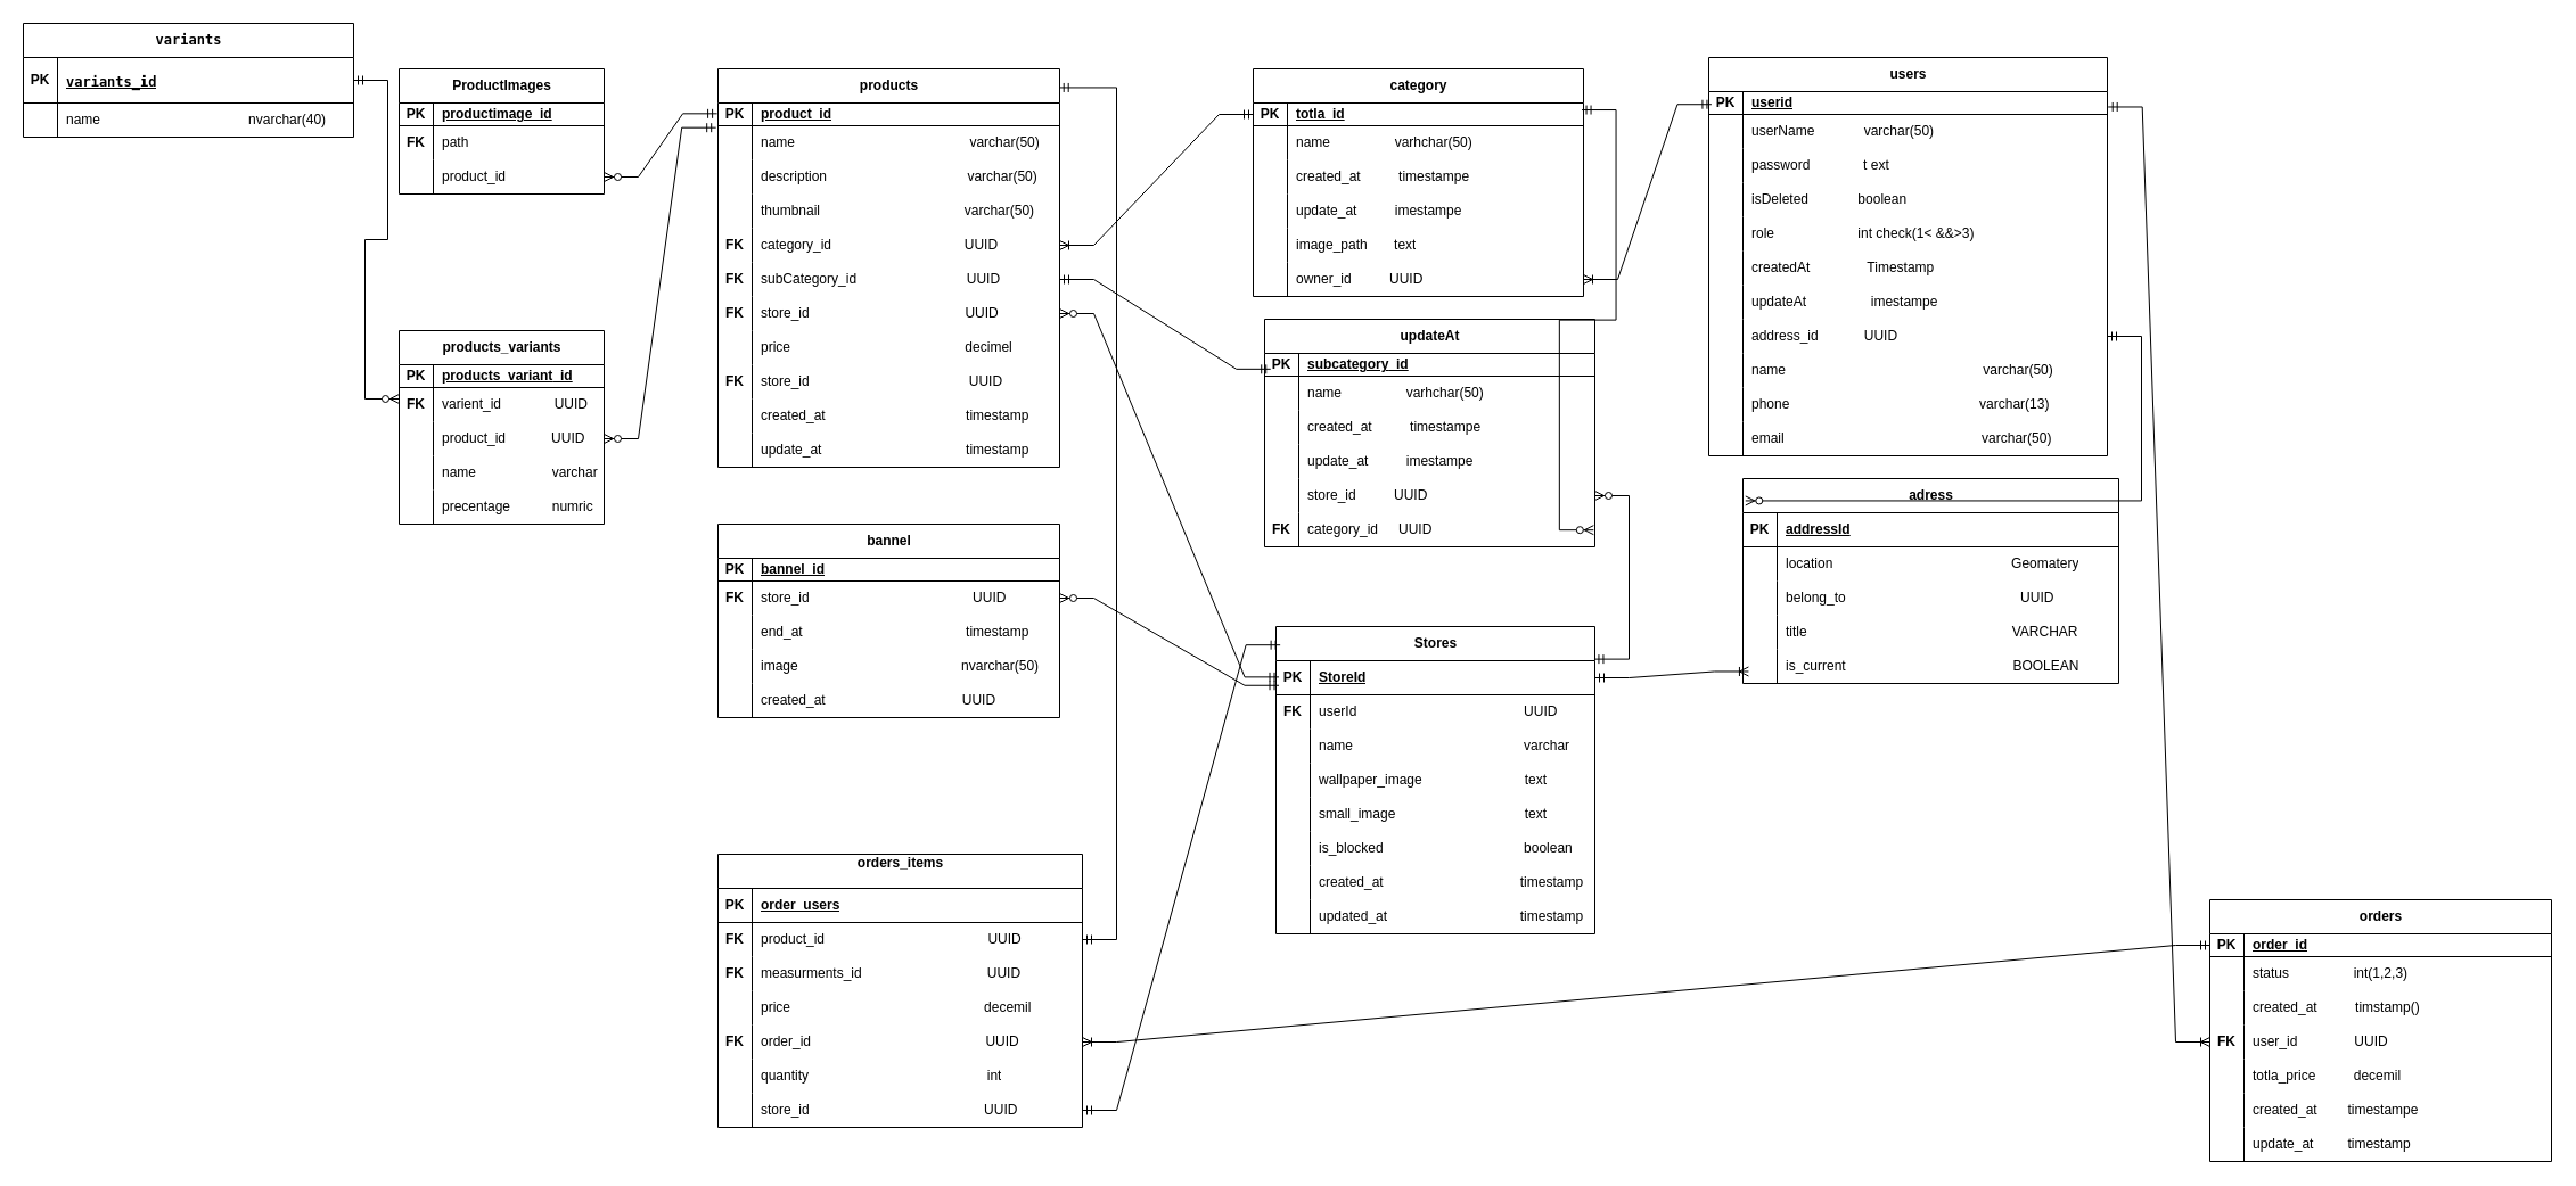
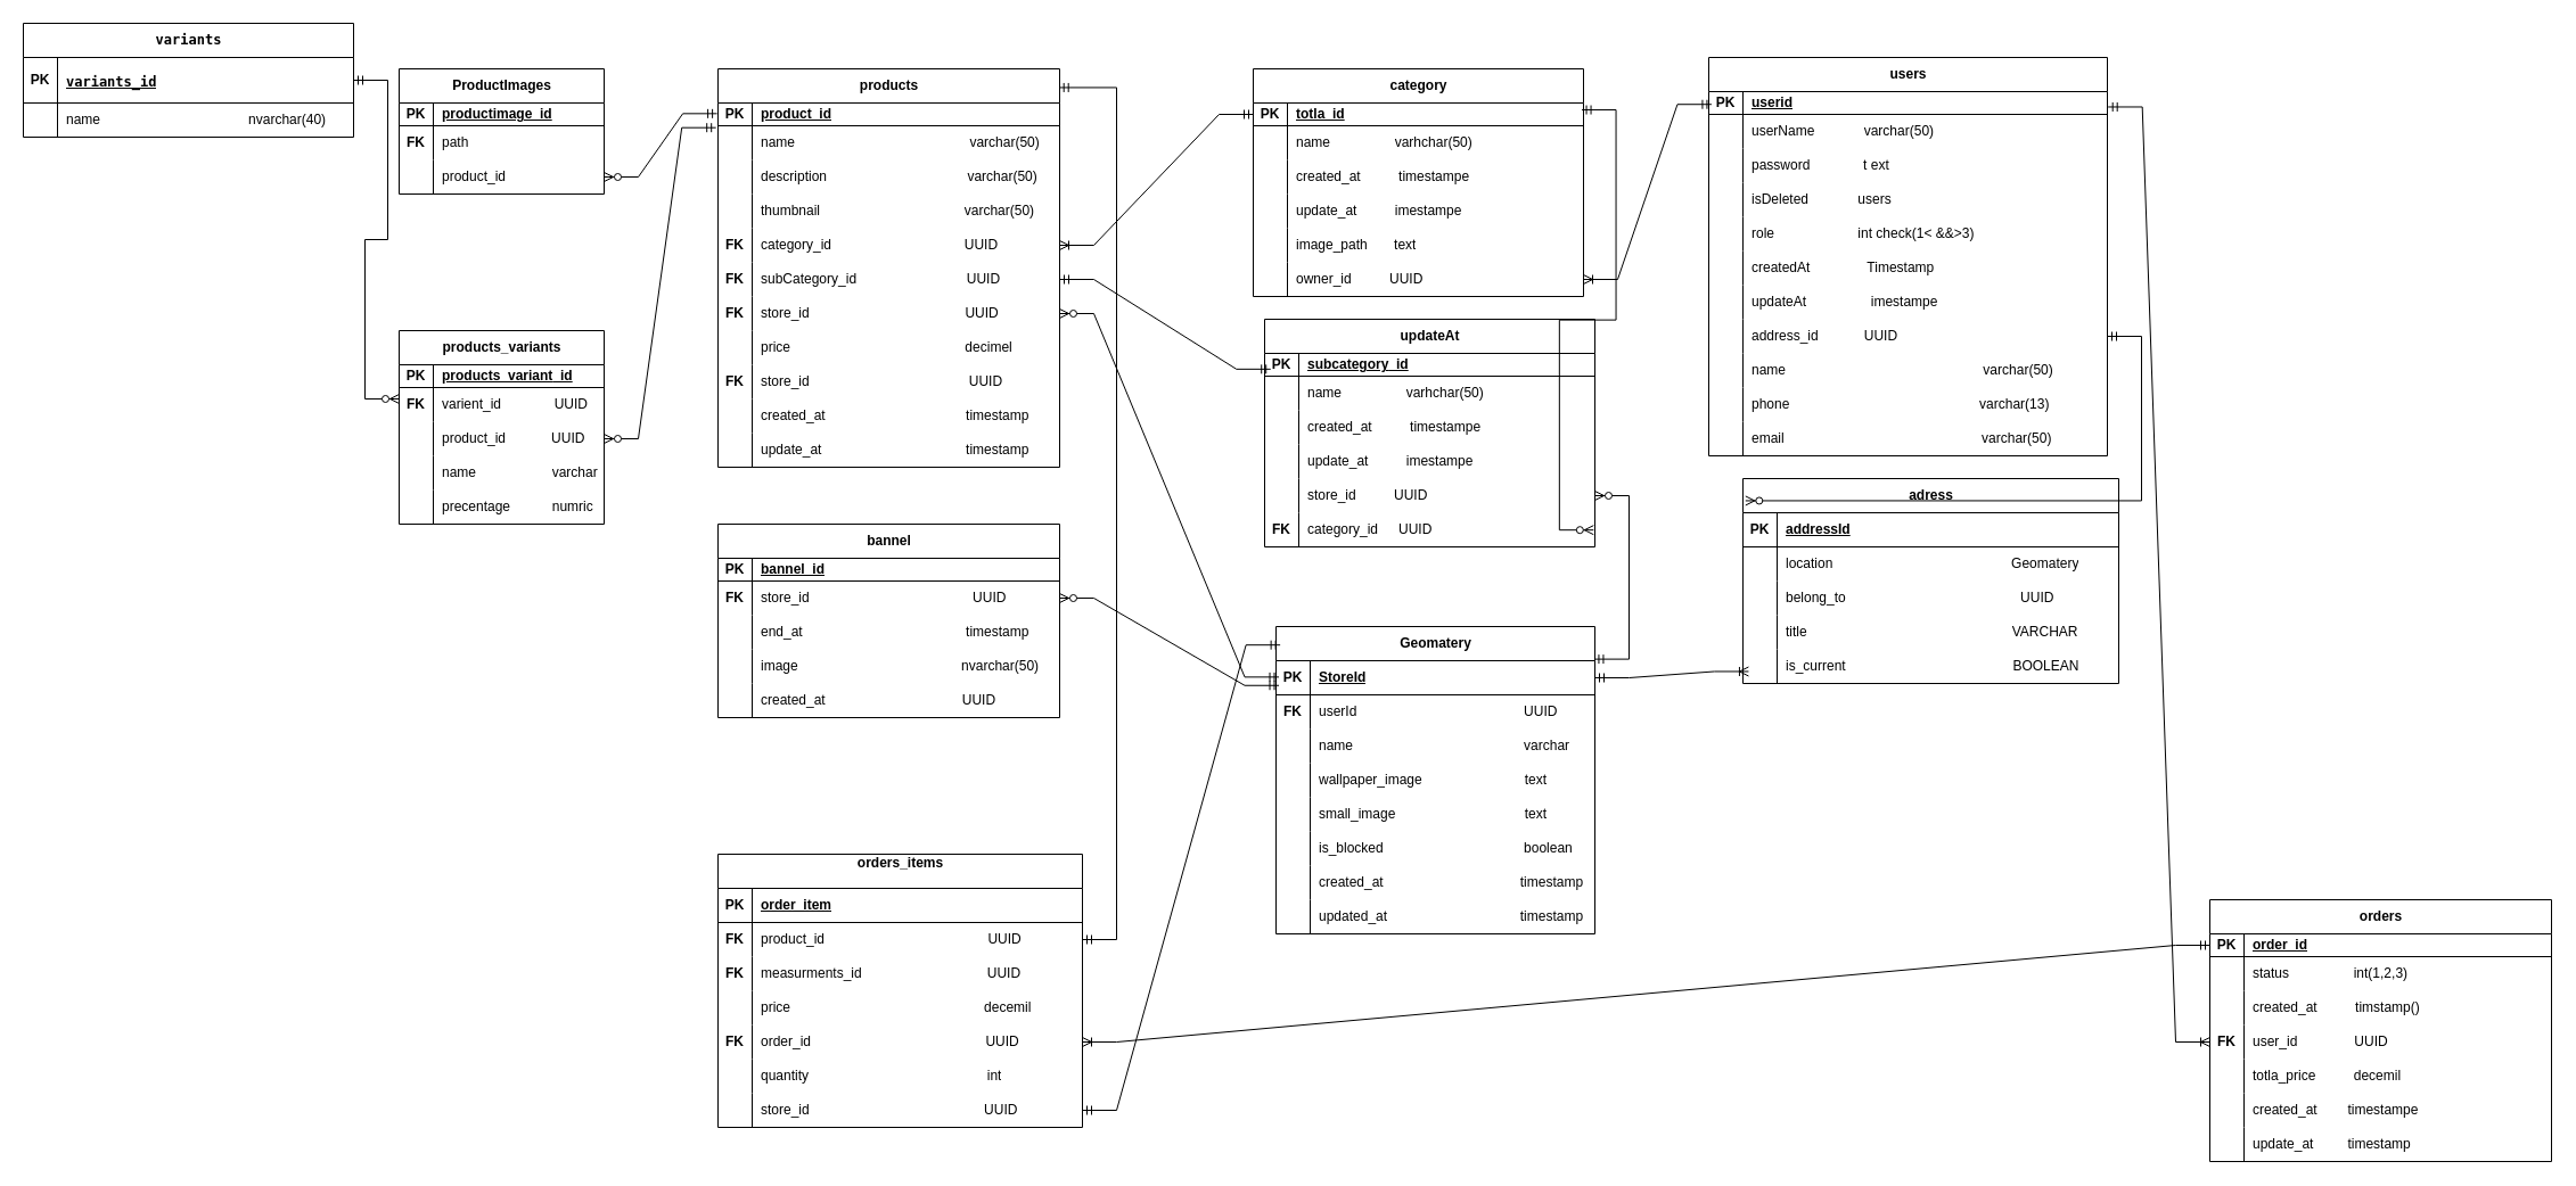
- <mxCell id="14" value="isDeleted&amp;nbsp; &amp;nbsp; &amp;nbsp; &amp;nbsp; &amp;nbsp; &amp;nbsp; &amp;nbsp;boolean" style="shape=partialRectangle;connectable=0;fillColor=none;top=0;left=0;bottom=0;right=0;align=left;spacingLeft=6;overflow=hidden;whiteSpace=wrap;html=1;" parent="12" vertex="1"><mxGeometry x="30" width="320" height="30" as="geometry"><mxRectangle width="320" height="30" as="alternateBounds" /></mxGeometry></mxCell>
+ <mxCell id="14" value="isDeleted&amp;nbsp; &amp;nbsp; &amp;nbsp; &amp;nbsp; &amp;nbsp; &amp;nbsp; &amp;nbsp;users" style="shape=partialRectangle;connectable=0;fillColor=none;top=0;left=0;bottom=0;right=0;align=left;spacingLeft=6;overflow=hidden;whiteSpace=wrap;html=1;" parent="12" vertex="1"><mxGeometry x="30" width="320" height="30" as="geometry"><mxRectangle width="320" height="30" as="alternateBounds" /></mxGeometry></mxCell>
- <mxCell id="191" value="Stores" style="shape=table;startSize=30;container=1;collapsible=1;childLayout=tableLayout;fixedRows=1;rowLines=0;fontStyle=1;align=center;resizeLast=1;html=1;" parent="1" vertex="1"><mxGeometry x="1120" y="550" width="280" height="270" as="geometry" /></mxCell>
+ <mxCell id="191" value="Geomatery" style="shape=table;startSize=30;container=1;collapsible=1;childLayout=tableLayout;fixedRows=1;rowLines=0;fontStyle=1;align=center;resizeLast=1;html=1;" parent="1" vertex="1"><mxGeometry x="1120" y="550" width="280" height="270" as="geometry" /></mxCell>
- <mxCell id="102" value="order_users" style="shape=partialRectangle;connectable=0;fillColor=none;top=0;left=0;bottom=0;right=0;align=left;spacingLeft=6;fontStyle=5;overflow=hidden;whiteSpace=wrap;html=1;" parent="100" vertex="1"><mxGeometry x="30" width="290" height="30" as="geometry"><mxRectangle width="290" height="30" as="alternateBounds" /></mxGeometry></mxCell>
+ <mxCell id="102" value="order_item" style="shape=partialRectangle;connectable=0;fillColor=none;top=0;left=0;bottom=0;right=0;align=left;spacingLeft=6;fontStyle=5;overflow=hidden;whiteSpace=wrap;html=1;" parent="100" vertex="1"><mxGeometry x="30" width="290" height="30" as="geometry"><mxRectangle width="290" height="30" as="alternateBounds" /></mxGeometry></mxCell>
